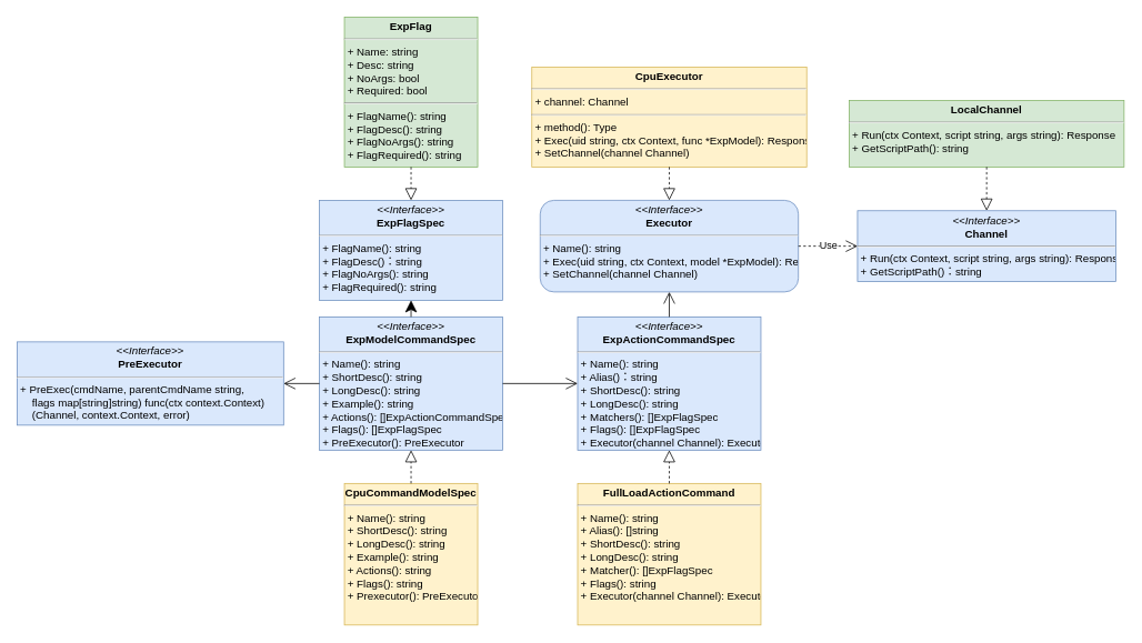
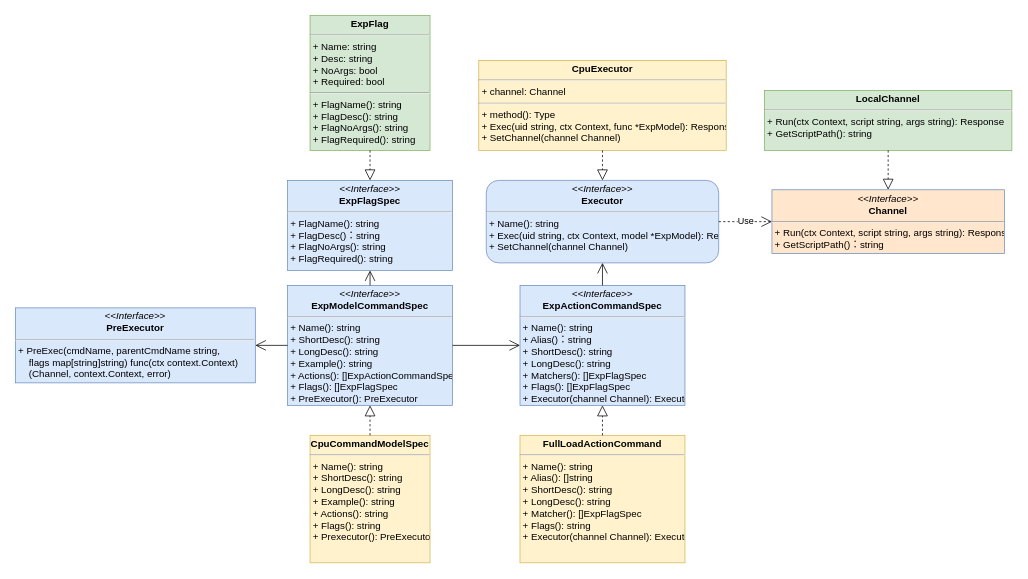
- <mxCell id="13" value="&lt;p style=&quot;margin: 4px 0px 0px; text-align: center; font-size: 13px;&quot;&gt;&lt;i style=&quot;font-size: 13px;&quot;&gt;&amp;lt;&amp;lt;Interface&amp;gt;&amp;gt;&lt;/i&gt;&lt;br style=&quot;font-size: 13px;&quot;&gt;&lt;b style=&quot;font-size: 13px;&quot;&gt;Channel&lt;/b&gt;&lt;/p&gt;&lt;hr style=&quot;font-size: 13px;&quot;&gt;&lt;p style=&quot;margin: 0px 0px 0px 4px; font-size: 13px;&quot;&gt;+ Run(ctx Context, script string, args string): Response&lt;/p&gt;&lt;p style=&quot;margin: 0px 0px 0px 4px; font-size: 13px;&quot;&gt;+ GetScriptPath()：string&lt;br style=&quot;font-size: 13px;&quot;&gt;&lt;/p&gt;" style="verticalAlign=top;align=left;overflow=fill;fontSize=13;fontFamily=Helvetica;html=1;fillColor=#dae8fc;strokeColor=#6c8ebf;" parent="1" vertex="1"><mxGeometry x="1029" y="252.5" width="310" height="85" as="geometry" /></mxCell>
+ <mxCell id="13" value="&lt;p style=&quot;margin: 4px 0px 0px; text-align: center; font-size: 13px;&quot;&gt;&lt;i style=&quot;font-size: 13px;&quot;&gt;&amp;lt;&amp;lt;Interface&amp;gt;&amp;gt;&lt;/i&gt;&lt;br style=&quot;font-size: 13px;&quot;&gt;&lt;b style=&quot;font-size: 13px;&quot;&gt;Channel&lt;/b&gt;&lt;/p&gt;&lt;hr style=&quot;font-size: 13px;&quot;&gt;&lt;p style=&quot;margin: 0px 0px 0px 4px; font-size: 13px;&quot;&gt;+ Run(ctx Context, script string, args string): Response&lt;/p&gt;&lt;p style=&quot;margin: 0px 0px 0px 4px; font-size: 13px;&quot;&gt;+ GetScriptPath()：string&lt;br style=&quot;font-size: 13px;&quot;&gt;&lt;/p&gt;" style="verticalAlign=top;align=left;overflow=fill;fontSize=13;fontFamily=Helvetica;html=1;fillColor=#ffe6cc;strokeColor=#6c8ebf;" parent="1" vertex="1"><mxGeometry x="1029" y="252.5" width="310" height="85" as="geometry" /></mxCell>
- <mxCell id="14" value="" style="endArrow=classic;endFill=1;endSize=12;html=1;exitX=0.5;exitY=0;exitDx=0;exitDy=0;entryX=0.5;entryY=1;entryDx=0;entryDy=0;fontSize=12;" parent="1" source="2" target="4" edge="1"><mxGeometry width="160" relative="1" as="geometry"><mxPoint x="549" y="382.5" as="sourcePoint" /><mxPoint x="709" y="382.5" as="targetPoint" /></mxGeometry></mxCell>
+ <mxCell id="14" value="" style="endArrow=open;endFill=1;endSize=12;html=1;exitX=0.5;exitY=0;exitDx=0;exitDy=0;entryX=0.5;entryY=1;entryDx=0;entryDy=0;fontSize=12;" parent="1" source="2" target="4" edge="1"><mxGeometry width="160" relative="1" as="geometry"><mxPoint x="549" y="382.5" as="sourcePoint" /><mxPoint x="709" y="382.5" as="targetPoint" /></mxGeometry></mxCell>
